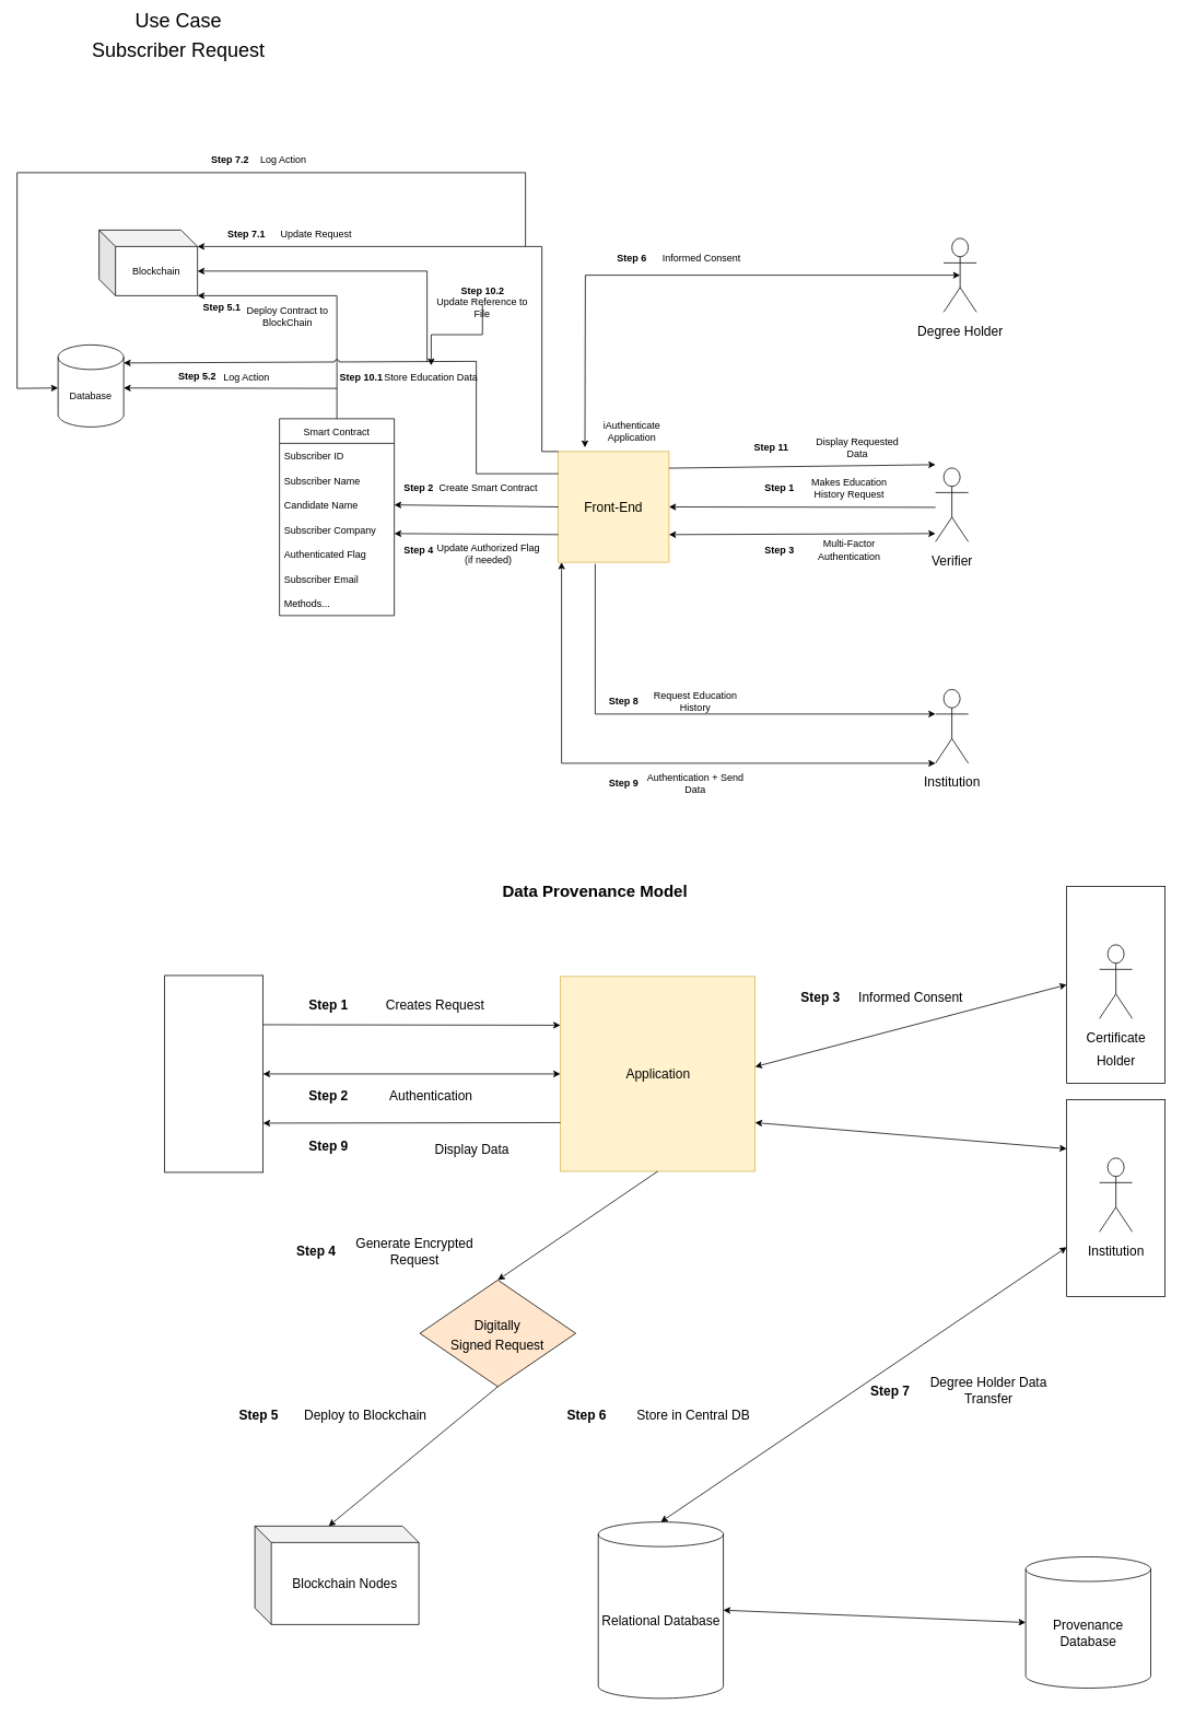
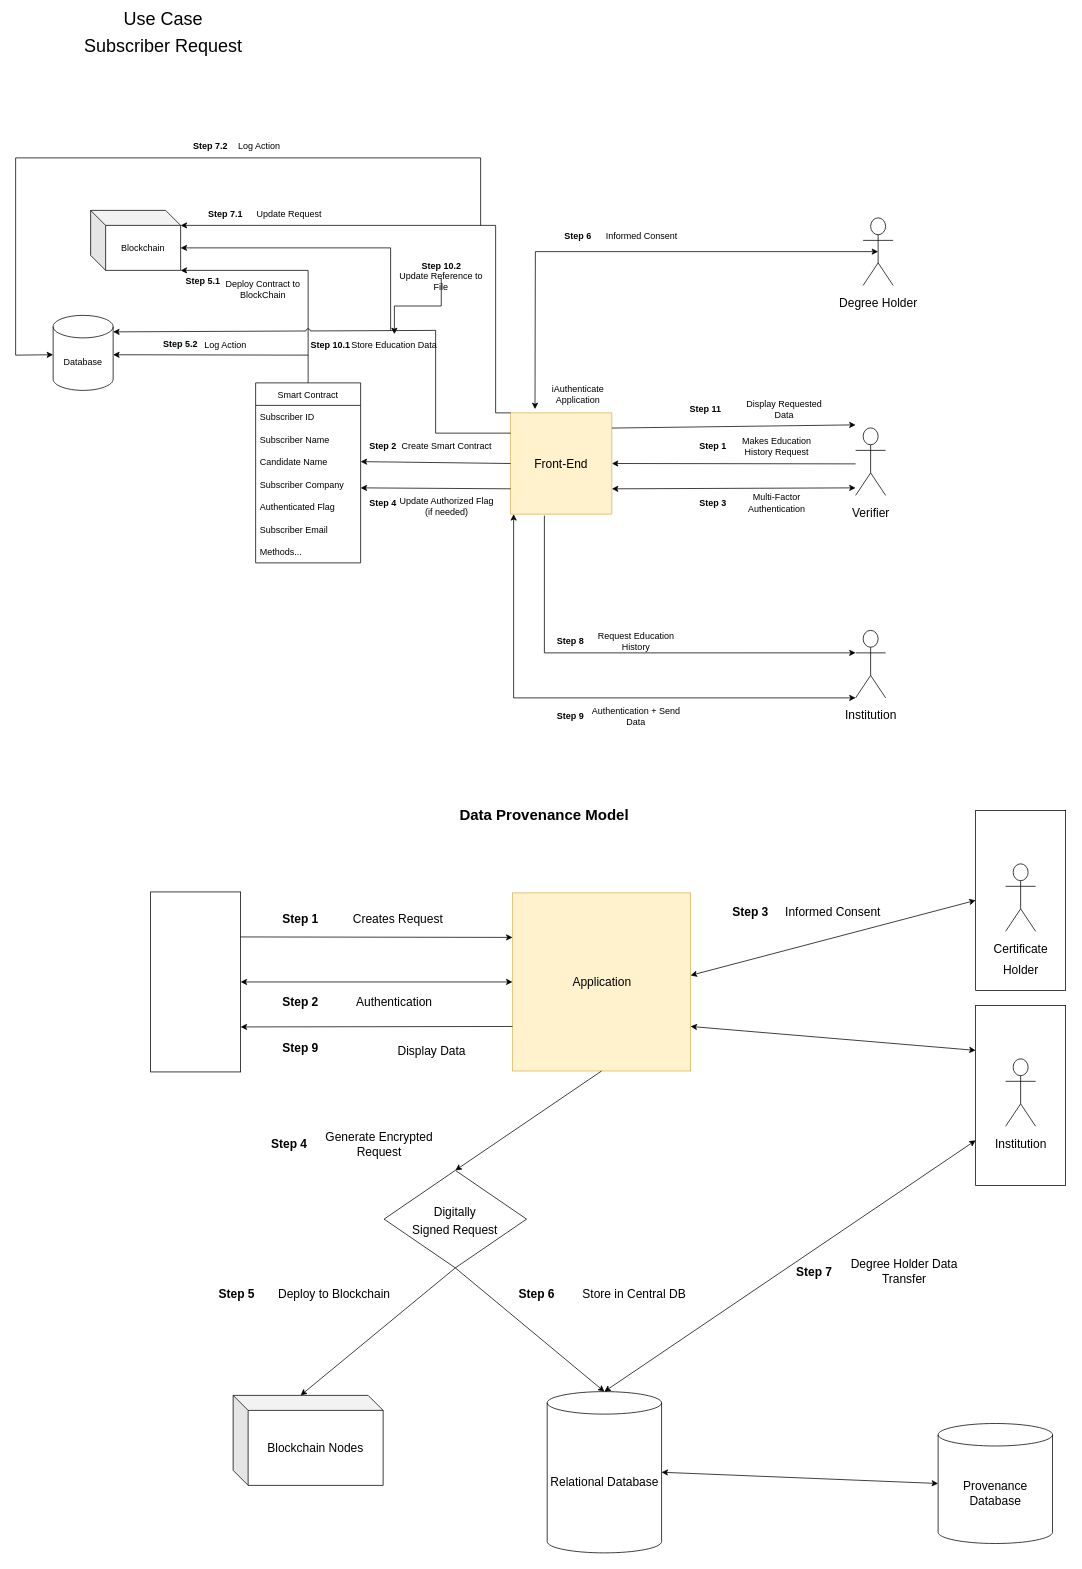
- <mxCell id="75" value="&lt;font style=&quot;font-size: 16px&quot;&gt;Digitally &lt;br&gt;Signed Request&lt;/font&gt;" style="rhombus;whiteSpace=wrap;html=1;fontSize=20;fillColor=#ffe6cc;" parent="1" vertex="1"><mxGeometry x="511.25" y="1560" width="190" height="130" as="geometry" /></mxCell>
+ <mxCell id="75" value="&lt;font style=&quot;font-size: 16px&quot;&gt;Digitally &lt;br&gt;Signed Request&lt;/font&gt;" style="rhombus;whiteSpace=wrap;html=1;fontSize=20;" parent="1" vertex="1"><mxGeometry x="511.25" y="1560" width="190" height="130" as="geometry" /></mxCell>
+ <mxCell id="83" value="" style="endArrow=classic;html=1;rounded=0;fontSize=16;exitX=0.5;exitY=1;exitDx=0;exitDy=0;entryX=0.5;entryY=0;entryDx=0;entryDy=0;entryPerimeter=0;" parent="1" source="75" target="82" edge="1"><mxGeometry width="50" height="50" relative="1" as="geometry"><mxPoint x="656.25" y="1730" as="sourcePoint" /><mxPoint x="410" y="1870" as="targetPoint" /></mxGeometry></mxCell>
